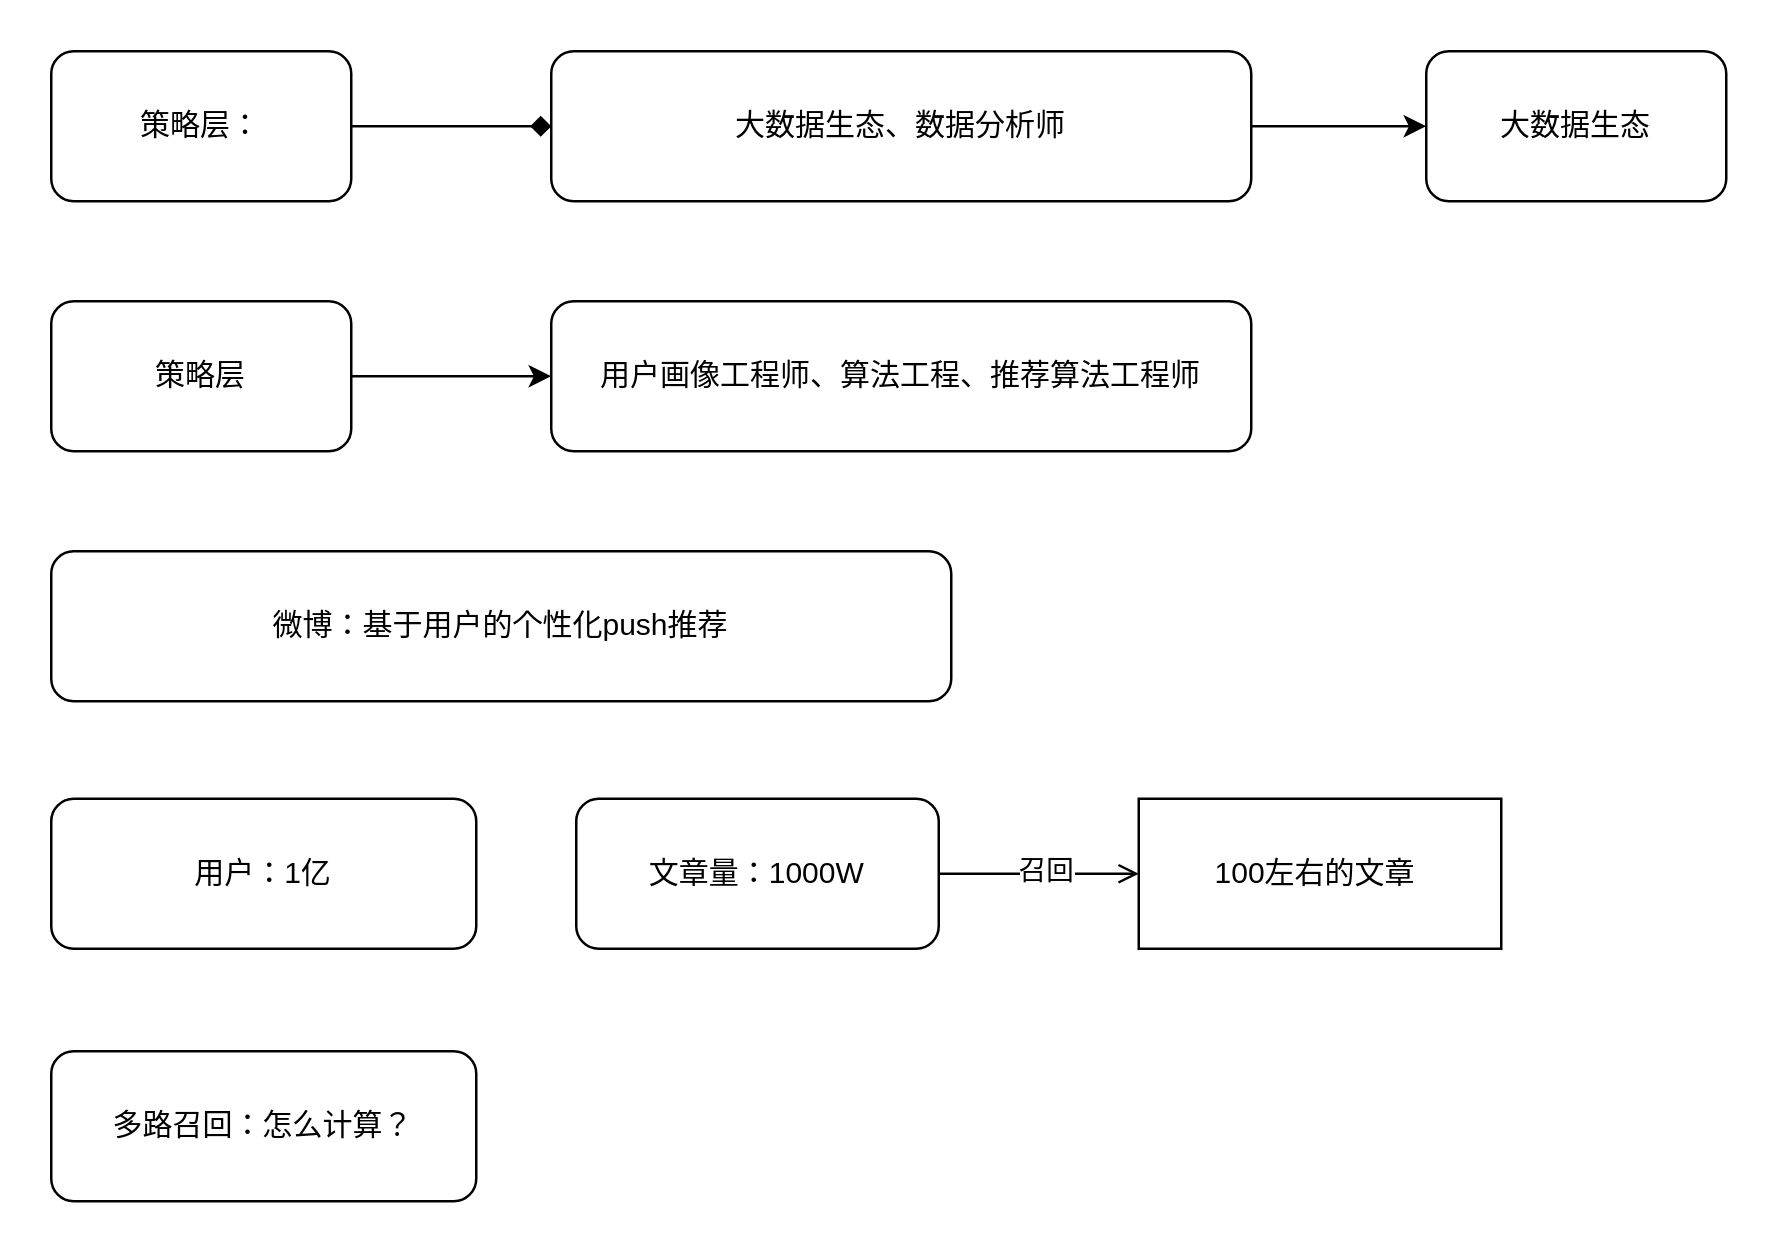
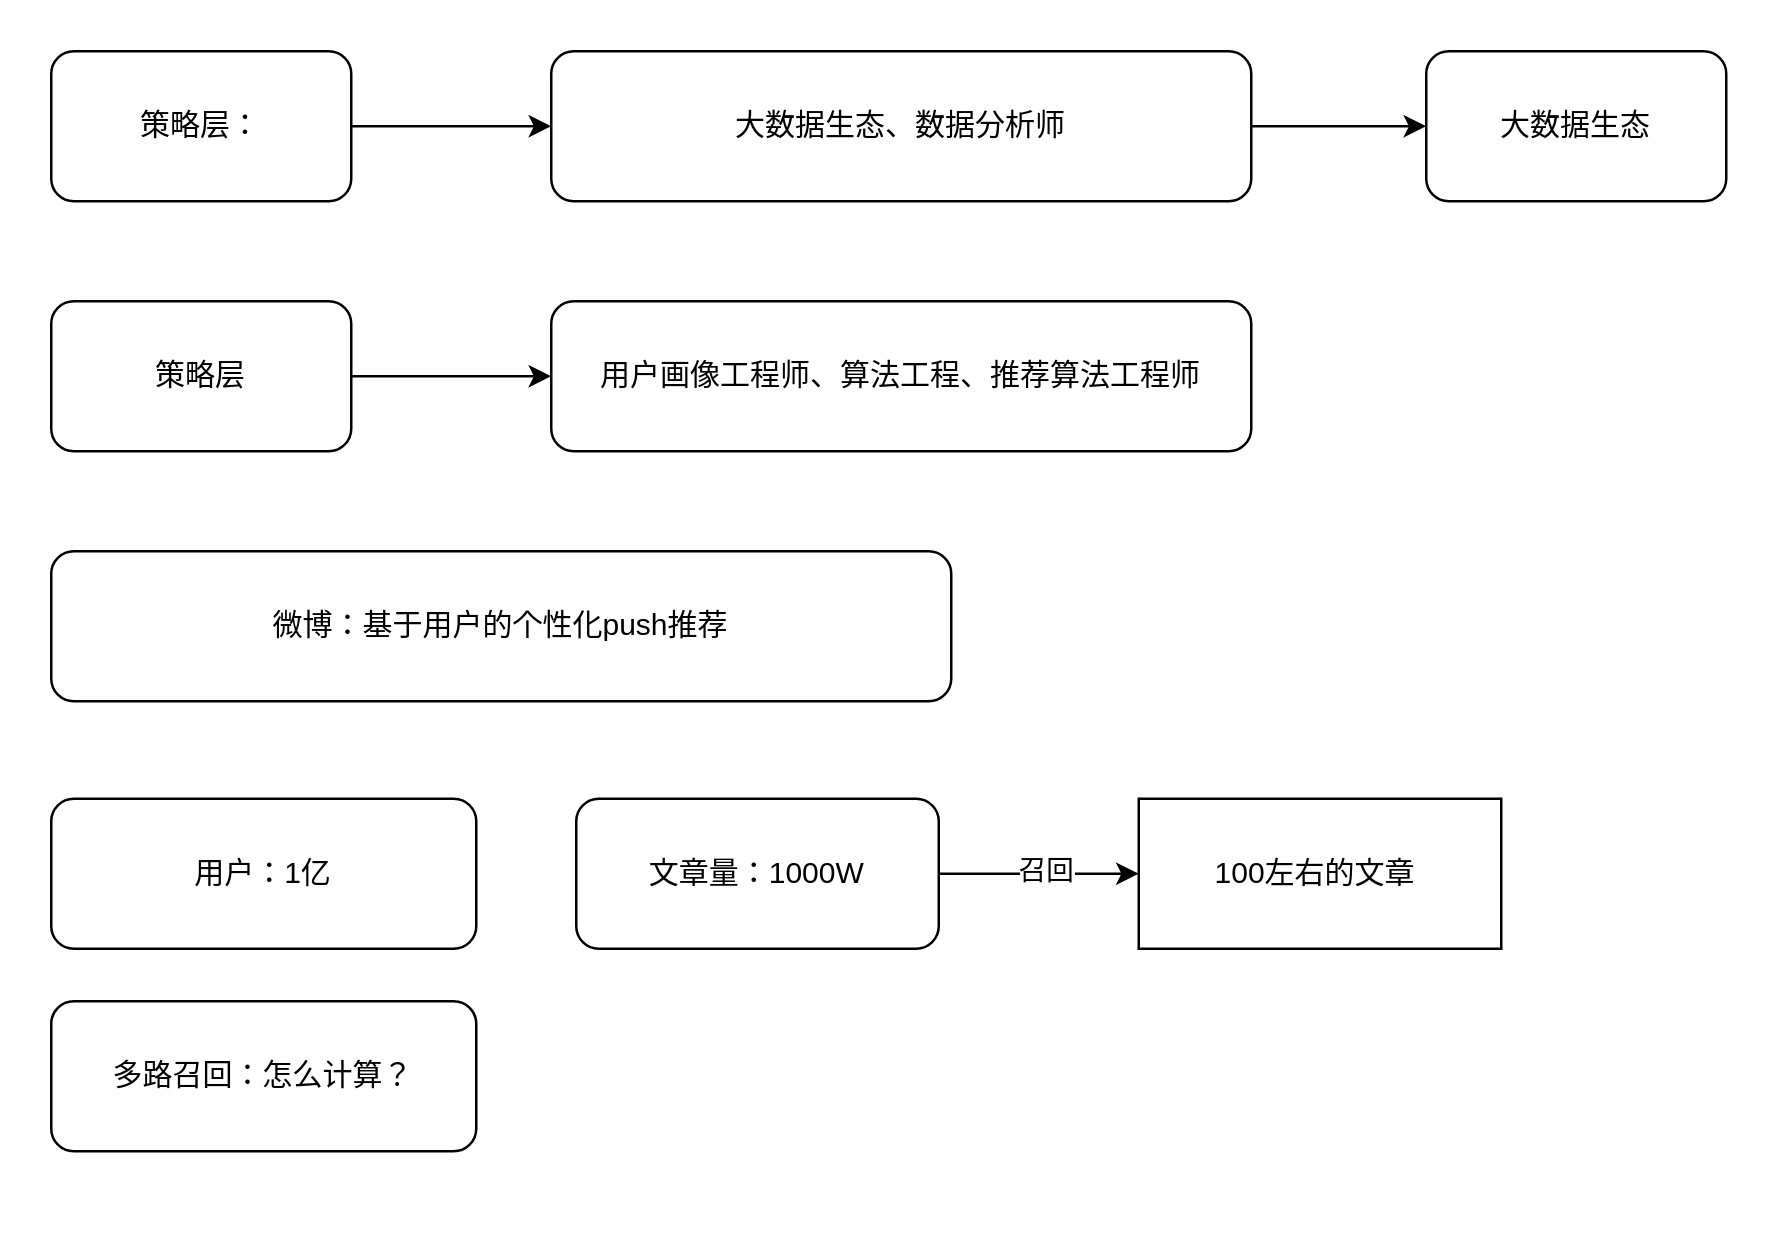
- <mxCell id="2" value="" style="edgeStyle=orthogonalEdgeStyle;rounded=0;orthogonalLoop=1;jettySize=auto;html=1;endArrow=diamond;" edge="1" parent="1" source="3" target="5"><mxGeometry relative="1" as="geometry" /></mxCell>
+ <mxCell id="2" value="" style="edgeStyle=orthogonalEdgeStyle;rounded=0;orthogonalLoop=1;jettySize=auto;html=1;" edge="1" parent="1" source="3" target="5"><mxGeometry relative="1" as="geometry" /></mxCell>
- <mxCell id="12" value="" style="edgeStyle=orthogonalEdgeStyle;rounded=0;orthogonalLoop=1;jettySize=auto;html=1;endArrow=open;" edge="1" parent="1" source="14" target="16"><mxGeometry relative="1" as="geometry" /></mxCell>
+ <mxCell id="12" value="" style="edgeStyle=orthogonalEdgeStyle;rounded=0;orthogonalLoop=1;jettySize=auto;html=1;" edge="1" parent="1" source="14" target="16"><mxGeometry relative="1" as="geometry" /></mxCell>
- <mxCell id="15" value="多路召回：怎么计算？" style="rounded=1;whiteSpace=wrap;html=1;" vertex="1" parent="1"><mxGeometry x="20" y="420" width="170" height="60" as="geometry" /></mxCell>
+ <mxCell id="15" value="多路召回：怎么计算？" style="rounded=1;whiteSpace=wrap;html=1;" vertex="1" parent="1"><mxGeometry x="20" y="400" width="170" height="60" as="geometry" /></mxCell>
